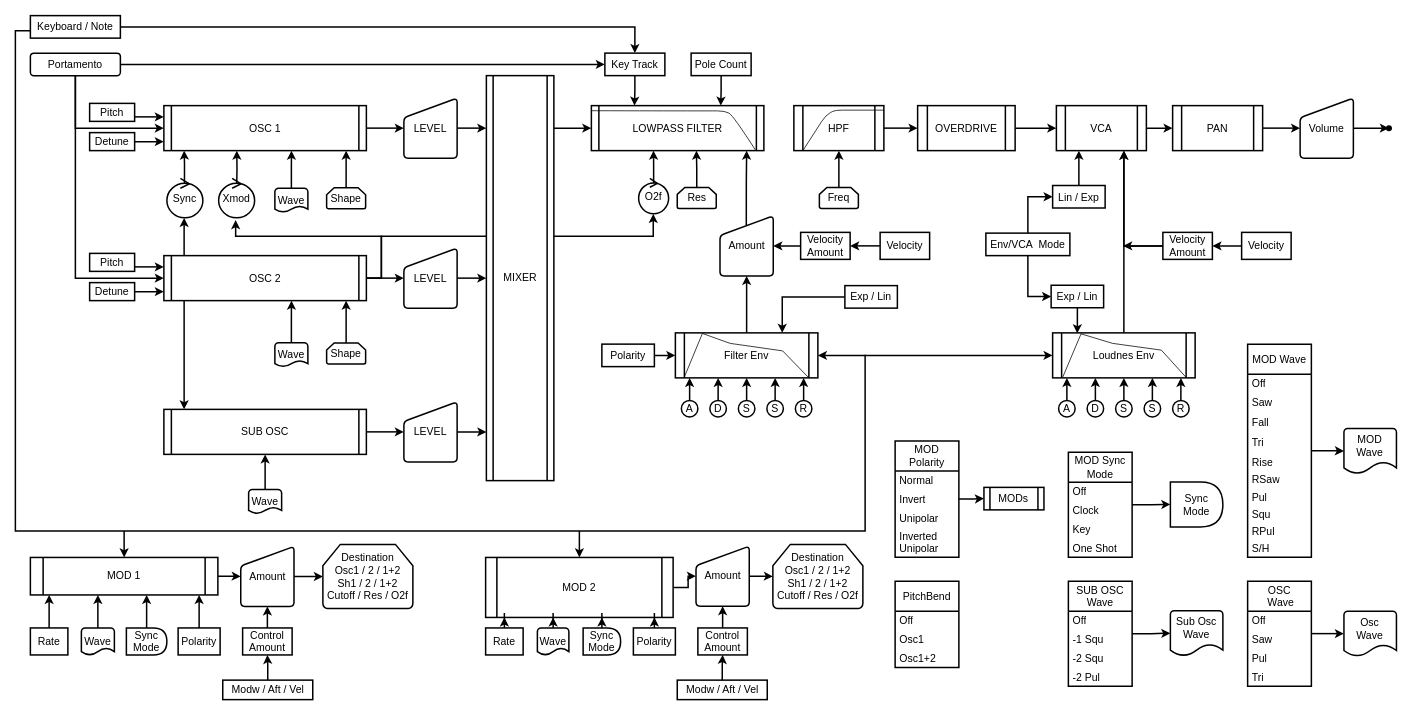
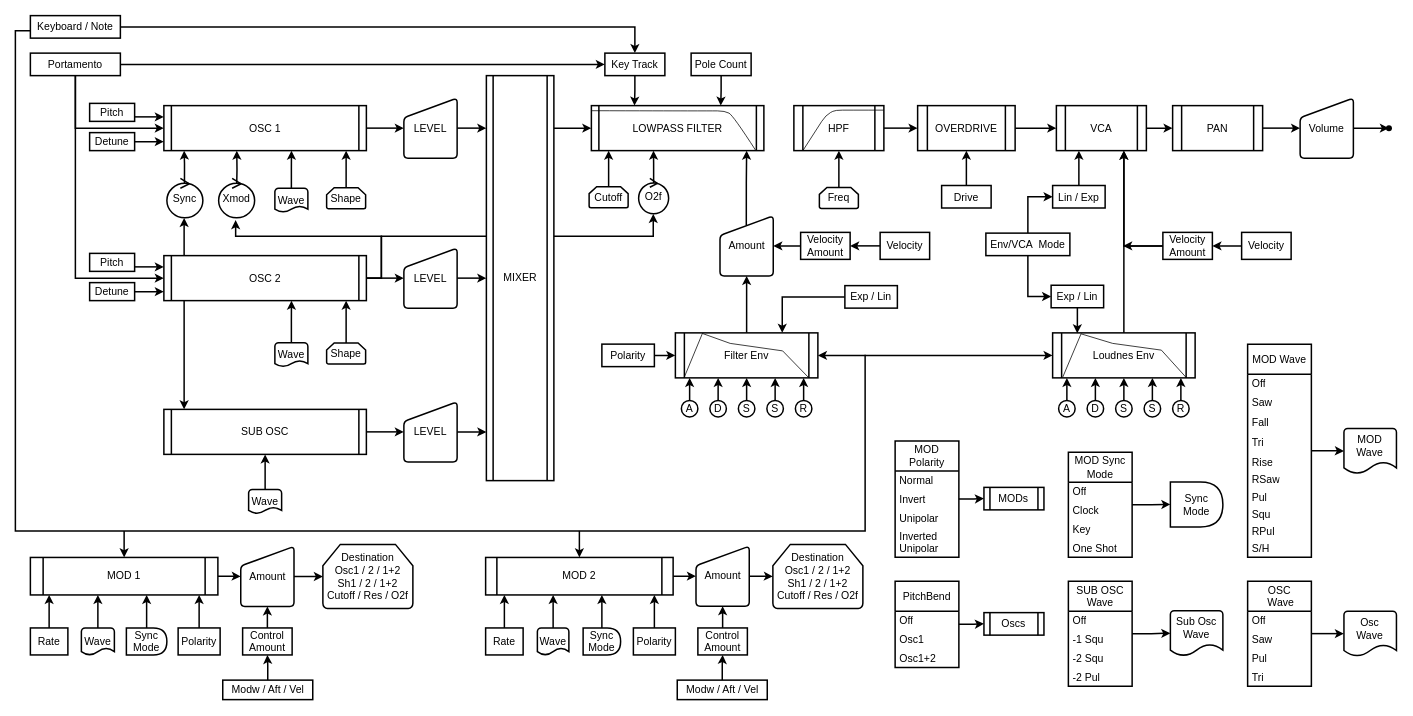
- <mxCell id="19" value="Portamento" style="whiteSpace=wrap;html=1;strokeWidth=2;labelBackgroundColor=none;fontSize=14;rounded=1;" vertex="1" parent="1"><mxGeometry x="40" y="70" width="120" height="30" as="geometry" /></mxCell>
+ <mxCell id="19" value="Portamento" style="rounded=0;whiteSpace=wrap;html=1;strokeWidth=2;labelBackgroundColor=none;fontSize=14;" vertex="1" parent="1"><mxGeometry x="40" y="70" width="120" height="30" as="geometry" /></mxCell>
+ <mxCell id="74" value="" style="edgeStyle=orthogonalEdgeStyle;rounded=0;orthogonalLoop=1;jettySize=auto;html=1;strokeWidth=2;labelBackgroundColor=none;fontColor=default;fontSize=14;" edge="1" parent="1" source="75" target="41"><mxGeometry relative="1" as="geometry" /></mxCell>
+ <mxCell id="68" value="" style="edgeStyle=orthogonalEdgeStyle;rounded=0;orthogonalLoop=1;jettySize=auto;html=1;entryX=0.1;entryY=1;entryDx=0;entryDy=0;entryPerimeter=0;strokeWidth=2;labelBackgroundColor=none;fontColor=default;fontSize=14;" edge="1" parent="1" source="69" target="35"><mxGeometry relative="1" as="geometry" /></mxCell>
- <mxCell id="66" value="" style="edgeStyle=orthogonalEdgeStyle;rounded=0;orthogonalLoop=1;jettySize=auto;html=1;entryX=0.609;entryY=1;entryDx=0;entryDy=0;entryPerimeter=0;strokeWidth=2;labelBackgroundColor=none;fontColor=default;fontSize=14;" edge="1" parent="1" source="67" target="35"><mxGeometry relative="1" as="geometry" /></mxCell>
+ <mxCell id="69" value="Cutoff" style="strokeWidth=2;html=1;shape=mxgraph.flowchart.loop_limit;whiteSpace=wrap;labelBackgroundColor=none;fontSize=14;" vertex="1" parent="1"><mxGeometry x="785" y="248" width="52" height="28" as="geometry" /></mxCell>
+ <mxCell id="75" value="Drive" style="rounded=0;whiteSpace=wrap;html=1;strokeWidth=2;labelBackgroundColor=none;fontSize=14;" vertex="1" parent="1"><mxGeometry x="1255" y="246.5" width="66" height="30" as="geometry" /></mxCell>
- <mxCell id="67" value="Res" style="strokeWidth=2;html=1;shape=mxgraph.flowchart.loop_limit;whiteSpace=wrap;labelBackgroundColor=none;fontSize=14;" vertex="1" parent="1"><mxGeometry x="902.5" y="249" width="52" height="28" as="geometry" /></mxCell>
- <mxCell id="129" value="MOD 2" style="shape=process;whiteSpace=wrap;html=1;backgroundOutline=1;size=0.06;points=[[0,0,0,0,0],[0,0.25,0,0,0],[0,0.5,0,0,0],[0,0.75,0,0,0],[0,1,0,0,0],[0.1,1,0,0,0],[0.25,0,0,0,0],[0.36,1,0,0,0],[0.5,0,0,0,0],[0.62,1,0,0,0],[0.75,0,0,0,0],[0.9,1,0,0,0],[1,0,0,0,0],[1,0.25,0,0,0],[1,0.5,0,0,0],[1,0.75,0,0,0],[1,1,0,0,0]];strokeWidth=2;labelBackgroundColor=none;fontSize=14;" vertex="1" parent="1"><mxGeometry x="647" y="742.43" width="250" height="80" as="geometry" /></mxCell>
+ <mxCell id="129" value="MOD 2" style="shape=process;whiteSpace=wrap;html=1;backgroundOutline=1;size=0.06;points=[[0,0,0,0,0],[0,0.25,0,0,0],[0,0.5,0,0,0],[0,0.75,0,0,0],[0,1,0,0,0],[0.1,1,0,0,0],[0.25,0,0,0,0],[0.36,1,0,0,0],[0.5,0,0,0,0],[0.62,1,0,0,0],[0.75,0,0,0,0],[0.9,1,0,0,0],[1,0,0,0,0],[1,0.25,0,0,0],[1,0.5,0,0,0],[1,0.75,0,0,0],[1,1,0,0,0]];strokeWidth=2;labelBackgroundColor=none;fontSize=14;" vertex="1" parent="1"><mxGeometry x="647" y="742.43" width="250" height="50" as="geometry" /></mxCell>
+ <mxCell id="161" value="" style="edgeStyle=orthogonalEdgeStyle;rounded=0;orthogonalLoop=1;jettySize=auto;html=1;strokeWidth=2;labelBackgroundColor=none;fontColor=default;" edge="1" parent="1" source="162" target="166"><mxGeometry relative="1" as="geometry" /></mxCell>
+ <mxCell id="166" value="&lt;div&gt;Oscs&lt;/div&gt;" style="shape=process;whiteSpace=wrap;html=1;backgroundOutline=1;size=0.101;strokeWidth=2;fontSize=14;labelBackgroundColor=none;" vertex="1" parent="1"><mxGeometry x="1311.43" y="816" width="80" height="30" as="geometry" /></mxCell>
